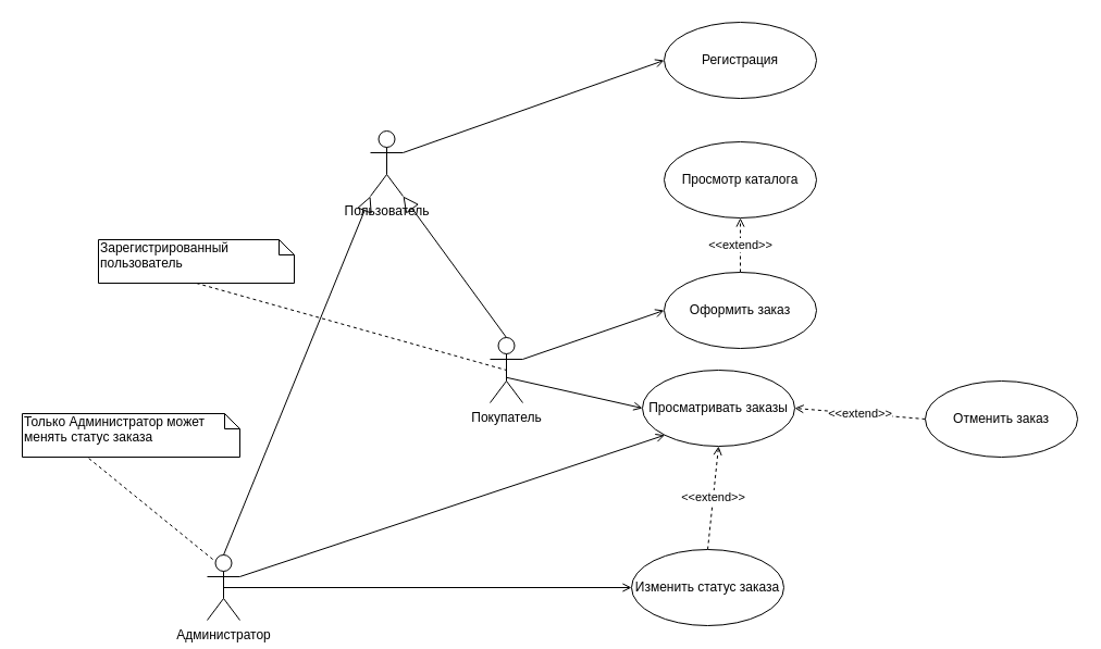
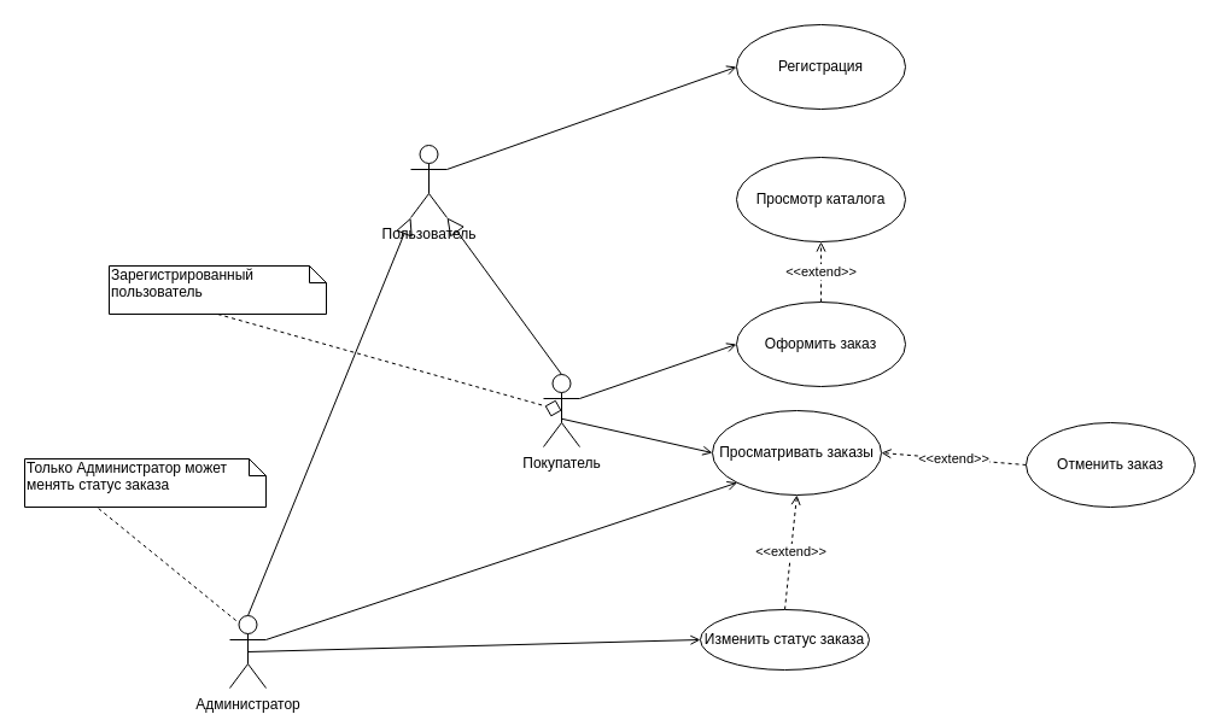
- <mxCell id="21" value="" style="endArrow=none;dashed=1;endFill=0;endSize=12;html=1;exitX=0.5;exitY=1;exitDx=0;exitDy=0;exitPerimeter=0;entryX=0.5;entryY=0.5;entryDx=0;entryDy=0;entryPerimeter=0;" edge="1" parent="1" source="4" target="12"><mxGeometry width="160" relative="1" as="geometry"><mxPoint x="340" y="470" as="sourcePoint" /><mxPoint x="500" y="470" as="targetPoint" /></mxGeometry></mxCell>
+ <mxCell id="21" value="" style="endArrow=diamond;dashed=1;endFill=0;endSize=12;html=1;exitX=0.5;exitY=1;exitDx=0;exitDy=0;exitPerimeter=0;entryX=0.5;entryY=0.5;entryDx=0;entryDy=0;entryPerimeter=0;" edge="1" parent="1" source="4" target="12"><mxGeometry width="160" relative="1" as="geometry"><mxPoint x="340" y="470" as="sourcePoint" /><mxPoint x="500" y="470" as="targetPoint" /></mxGeometry></mxCell>
- <mxCell id="18" value="Изменить статус заказа" style="ellipse;whiteSpace=wrap;html=1;" vertex="1" parent="1"><mxGeometry x="580" y="505" width="140" height="70" as="geometry" /></mxCell>
+ <mxCell id="18" value="Изменить статус заказа" style="ellipse;whiteSpace=wrap;html=1;" vertex="1" parent="1"><mxGeometry x="580" y="505" width="140" height="50" as="geometry" /></mxCell>
